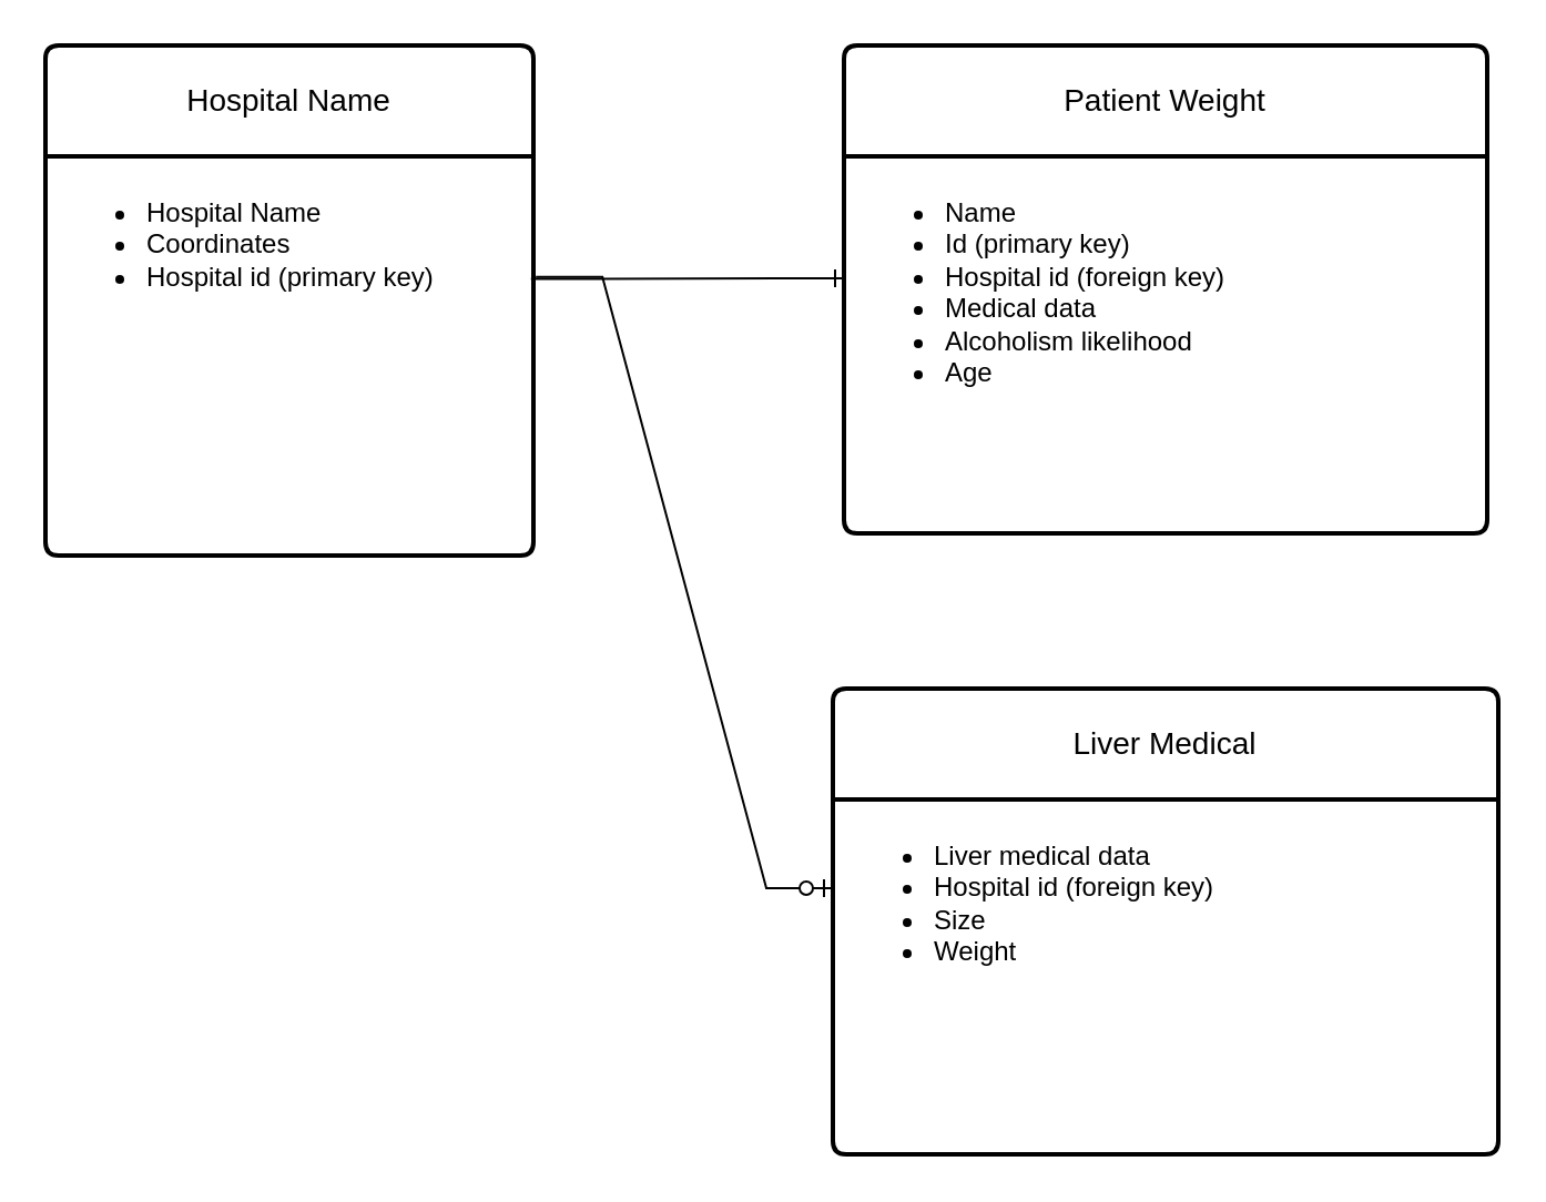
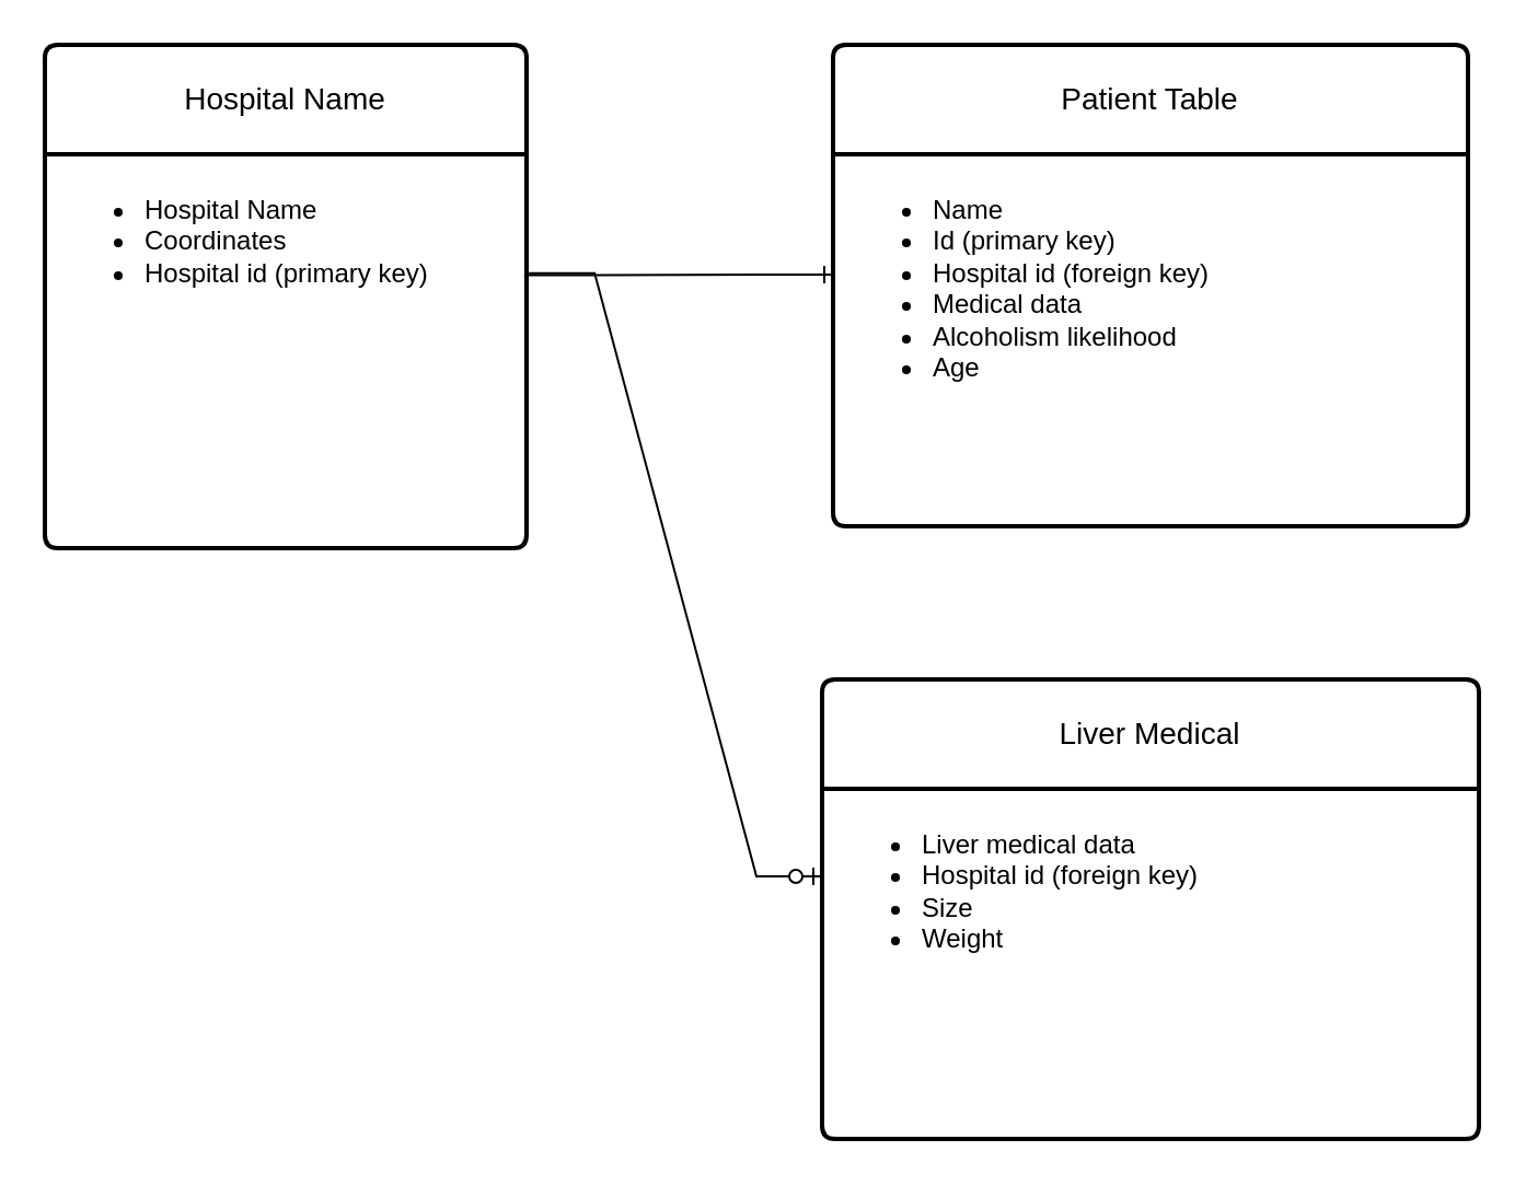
- <mxCell id="4" value="Patient Weight" style="swimlane;childLayout=stackLayout;horizontal=1;startSize=50;horizontalStack=0;rounded=1;fontSize=14;fontStyle=0;strokeWidth=2;resizeParent=0;resizeLast=1;shadow=0;dashed=0;align=center;arcSize=4;whiteSpace=wrap;html=1;" vertex="1" parent="1"><mxGeometry x="380" y="20" width="290" height="220" as="geometry" /></mxCell>
+ <mxCell id="4" value="Patient Table" style="swimlane;childLayout=stackLayout;horizontal=1;startSize=50;horizontalStack=0;rounded=1;fontSize=14;fontStyle=0;strokeWidth=2;resizeParent=0;resizeLast=1;shadow=0;dashed=0;align=center;arcSize=4;whiteSpace=wrap;html=1;" vertex="1" parent="1"><mxGeometry x="380" y="20" width="290" height="220" as="geometry" /></mxCell>
